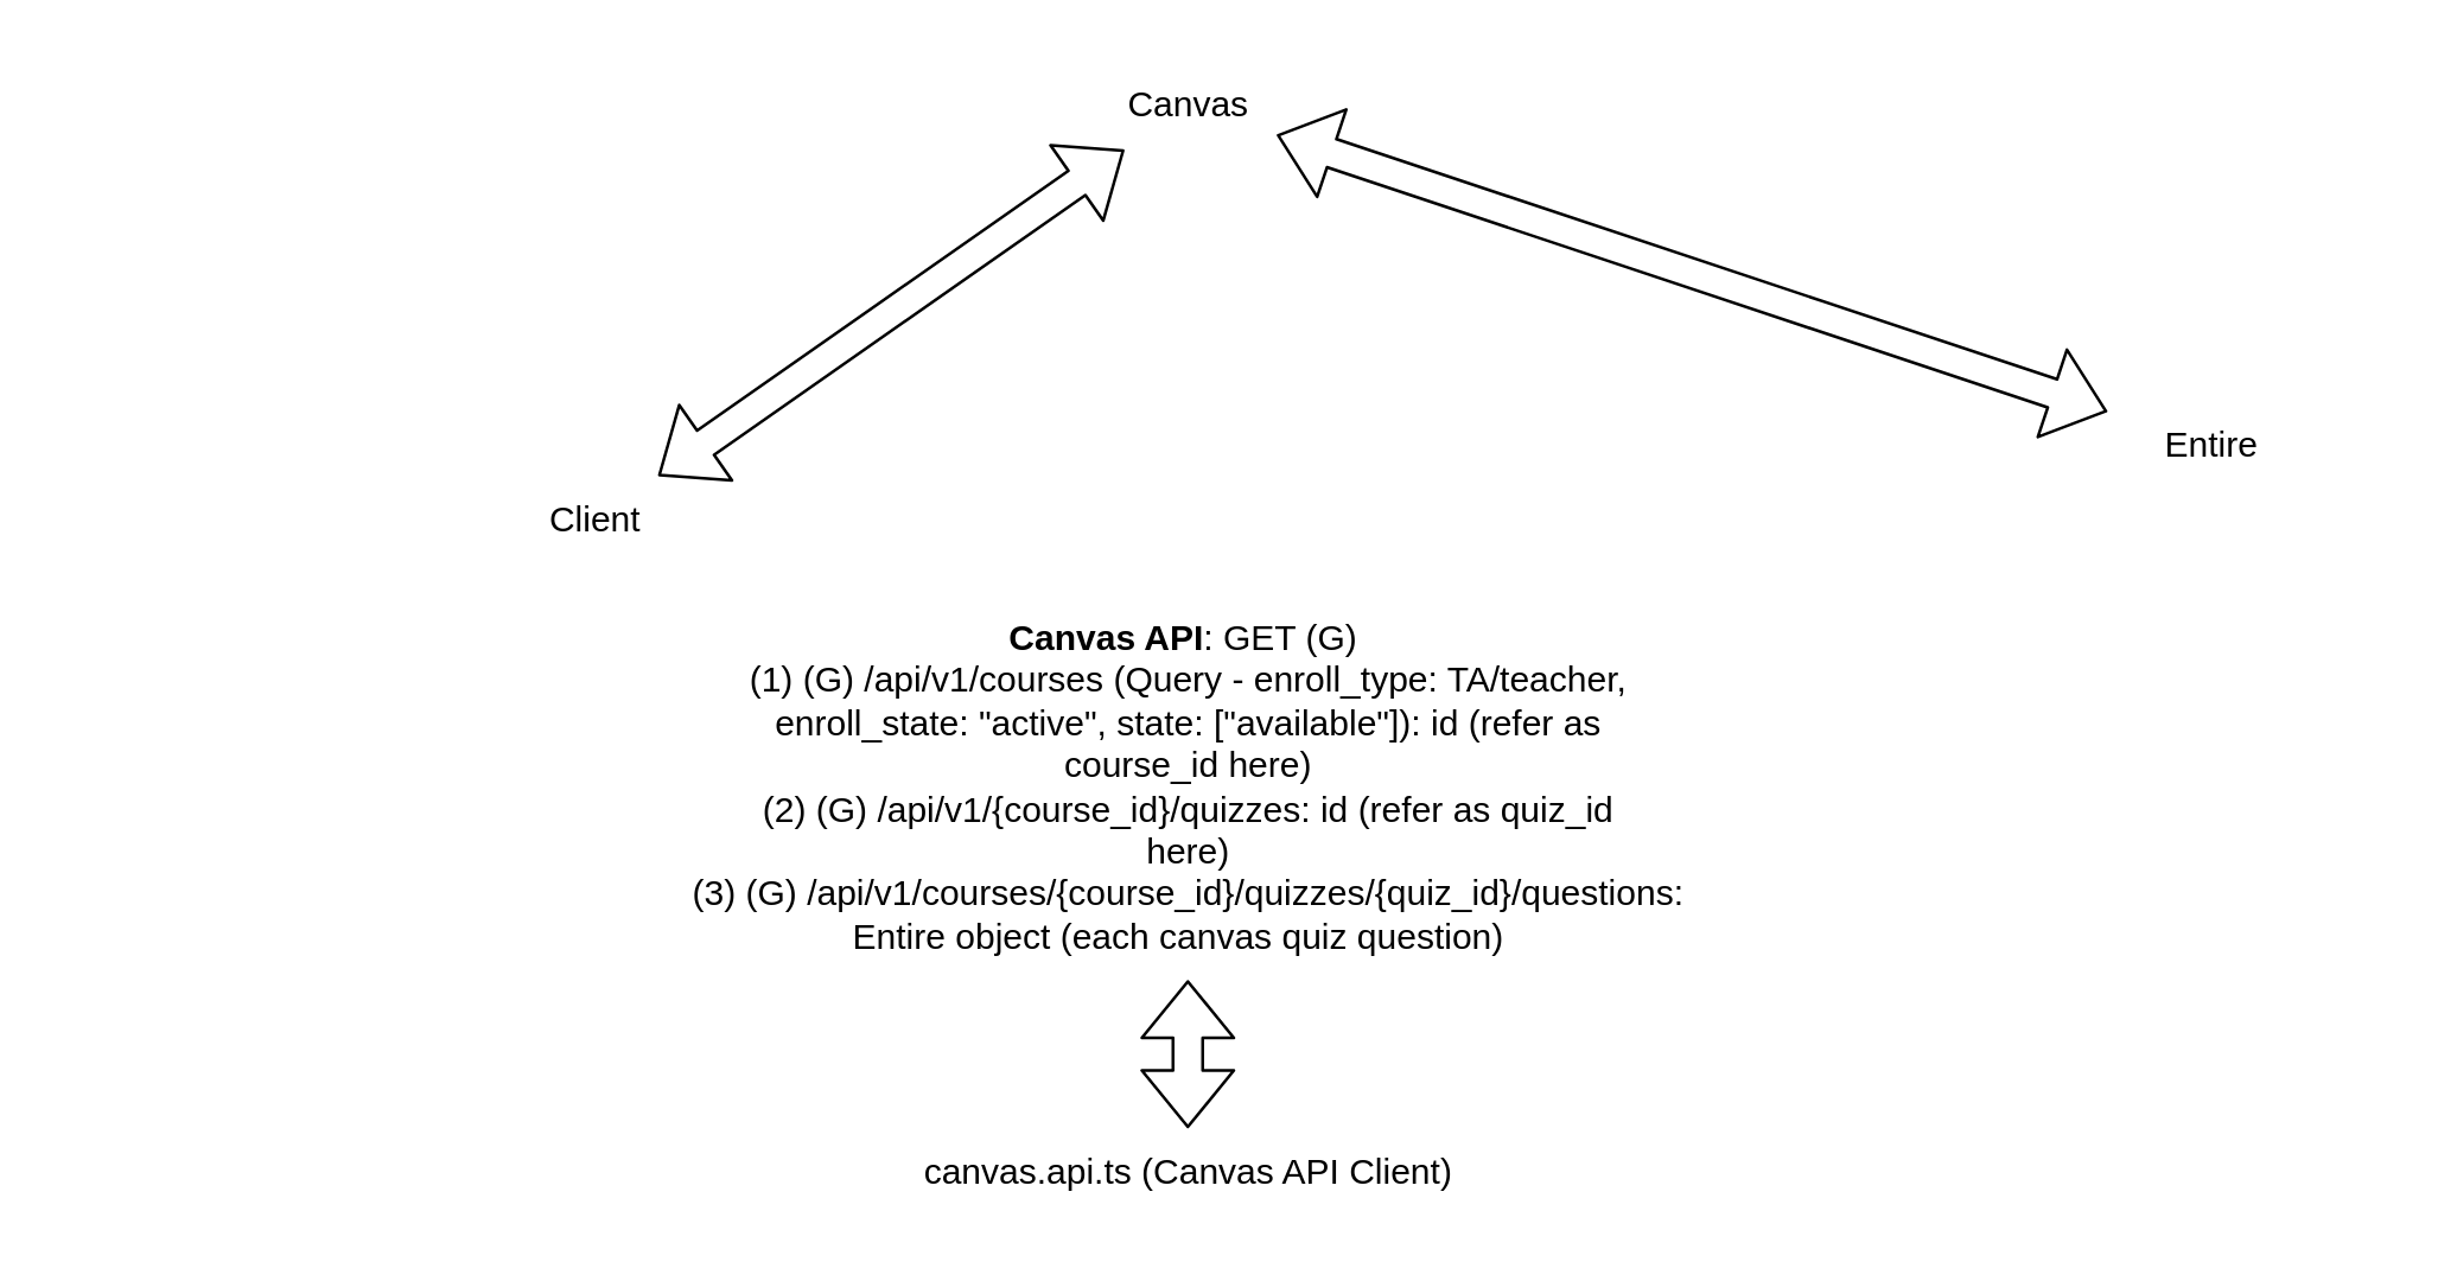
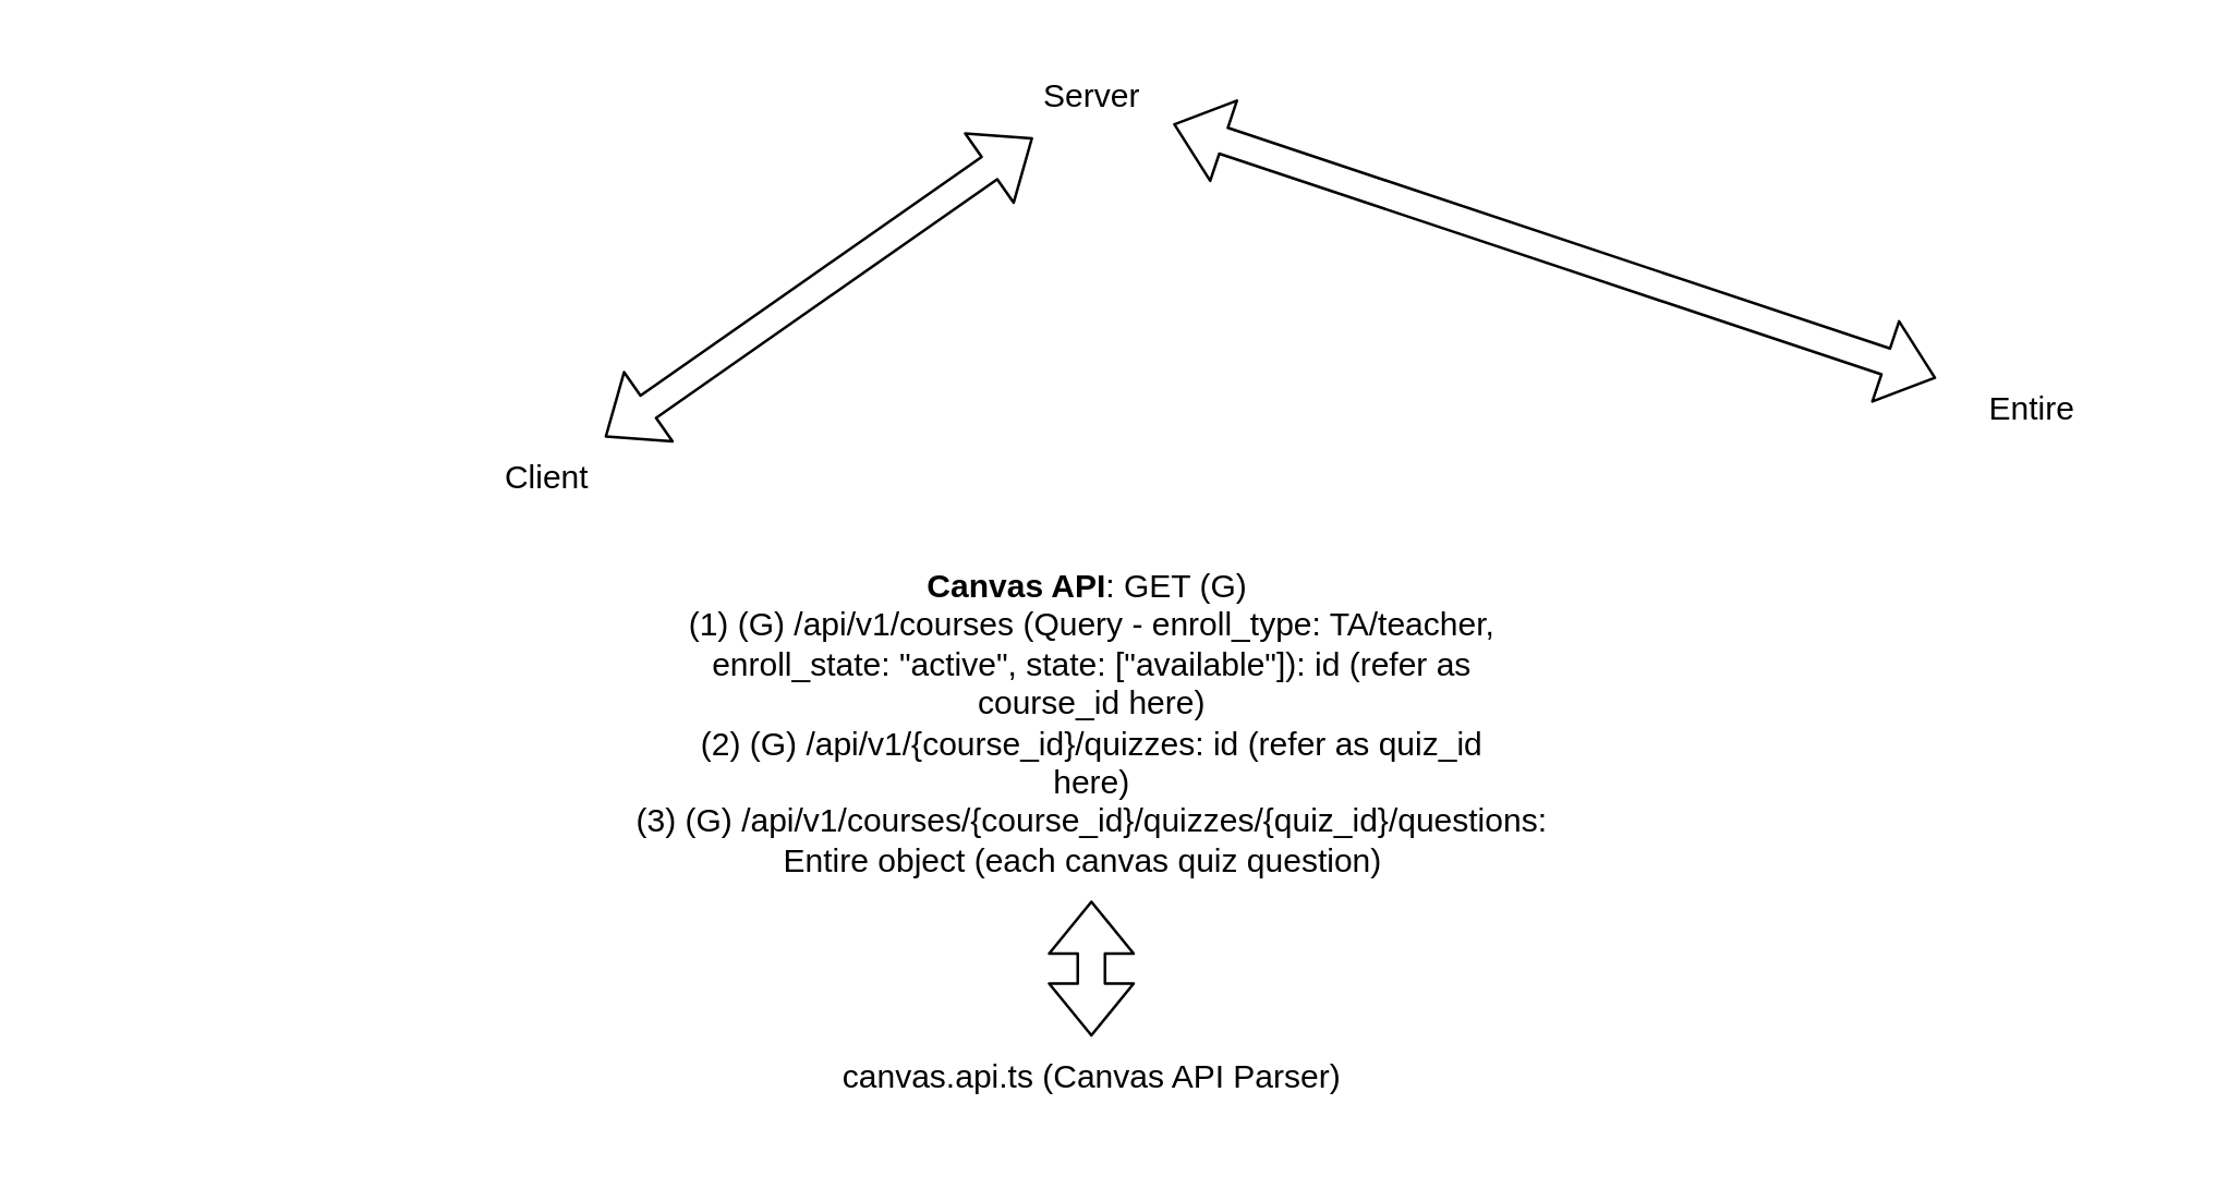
- <mxCell id="5" value="Canvas" style="text;html=1;align=center;verticalAlign=middle;resizable=0;points=[];autosize=1;strokeColor=none;fillColor=none;" vertex="1" parent="1"><mxGeometry x="370" y="20" width="60" height="30" as="geometry" /></mxCell>
+ <mxCell id="5" value="Server" style="text;html=1;align=center;verticalAlign=middle;resizable=0;points=[];autosize=1;strokeColor=none;fillColor=none;" vertex="1" parent="1"><mxGeometry x="370" y="20" width="60" height="30" as="geometry" /></mxCell>
- <mxCell id="11" value="canvas.api.ts (Canvas API Client)" style="text;html=1;align=center;verticalAlign=middle;resizable=0;points=[];autosize=1;strokeColor=none;fillColor=none;" vertex="1" parent="1"><mxGeometry x="295" y="380" width="210" height="30" as="geometry" /></mxCell>
+ <mxCell id="11" value="canvas.api.ts (Canvas API Parser)" style="text;html=1;align=center;verticalAlign=middle;resizable=0;points=[];autosize=1;strokeColor=none;fillColor=none;" vertex="1" parent="1"><mxGeometry x="295" y="380" width="210" height="30" as="geometry" /></mxCell>
